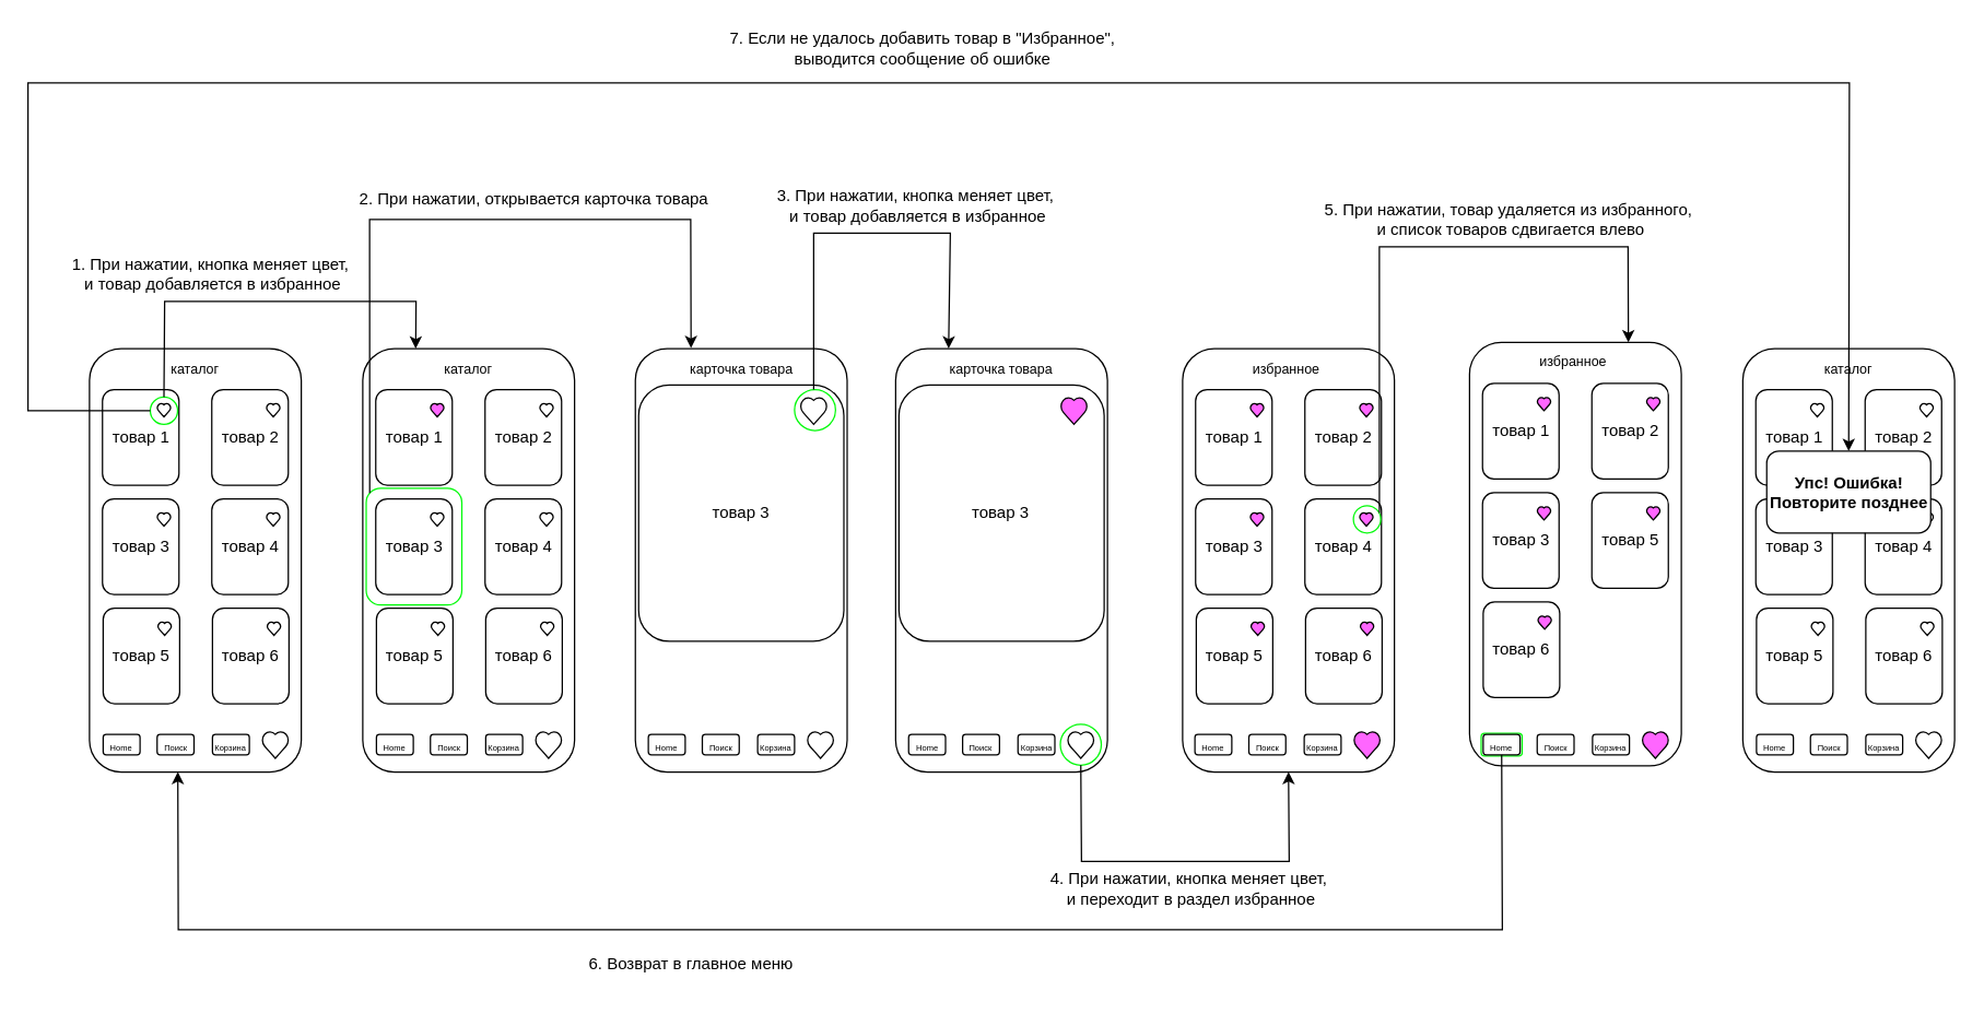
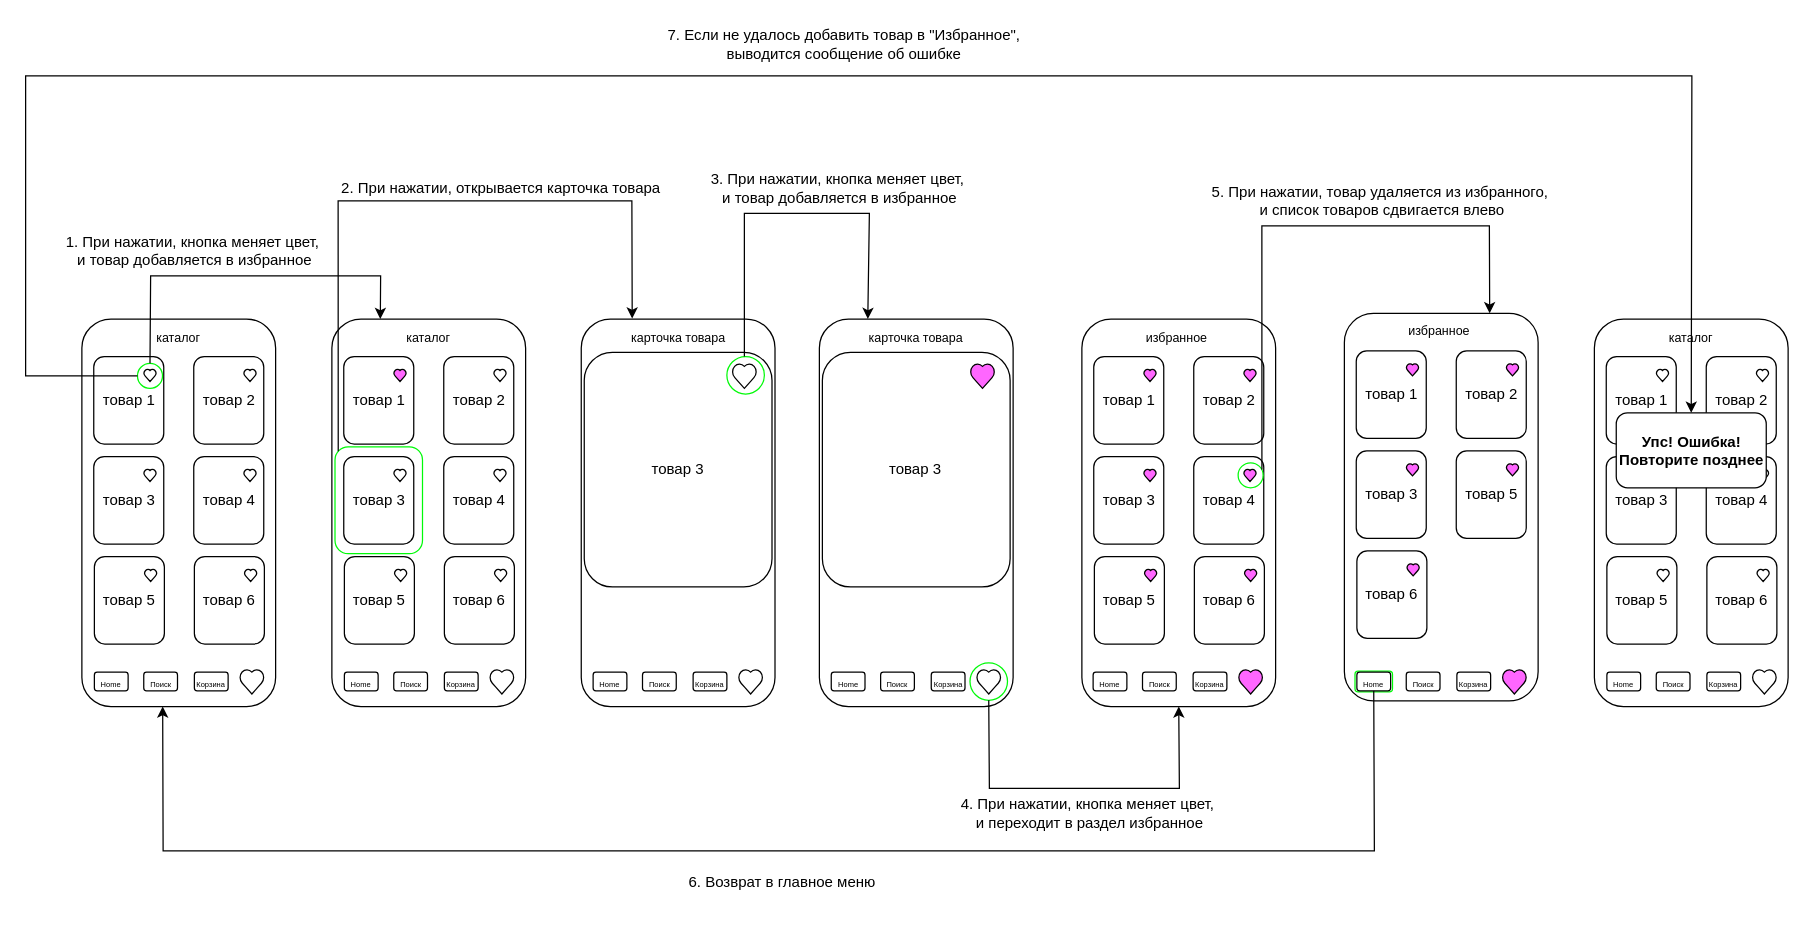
- <mxCell id="94" value="2. При нажатии, открывается карточка товара" style="text;html=1;align=center;verticalAlign=middle;resizable=0;points=[];autosize=1;strokeColor=none;fillColor=none;" parent="1" vertex="1"><mxGeometry x="250" y="130" width="280" height="30" as="geometry" /></mxCell>
+ <mxCell id="94" value="2. При нажатии, открывается карточка товара" style="text;html=1;align=center;verticalAlign=middle;resizable=0;points=[];autosize=1;strokeColor=none;fillColor=none;" parent="1" vertex="1"><mxGeometry x="260" y="135" width="280" height="30" as="geometry" /></mxCell>
- <mxCell id="91" value="&lt;font style=&quot;font-size: 12px;&quot;&gt;6. Возврат в главное меню&lt;/font&gt;" style="text;html=1;align=center;verticalAlign=middle;resizable=0;points=[];autosize=1;strokeColor=none;fillColor=none;" parent="1" vertex="1"><mxGeometry x="420" y="690" width="170" height="30" as="geometry" /></mxCell>
+ <mxCell id="91" value="&lt;font style=&quot;font-size: 12px;&quot;&gt;6. Возврат в главное меню&lt;/font&gt;" style="text;html=1;align=center;verticalAlign=middle;resizable=0;points=[];autosize=1;strokeColor=none;fillColor=none;" parent="1" vertex="1"><mxGeometry x="540" y="690" width="170" height="30" as="geometry" /></mxCell>
